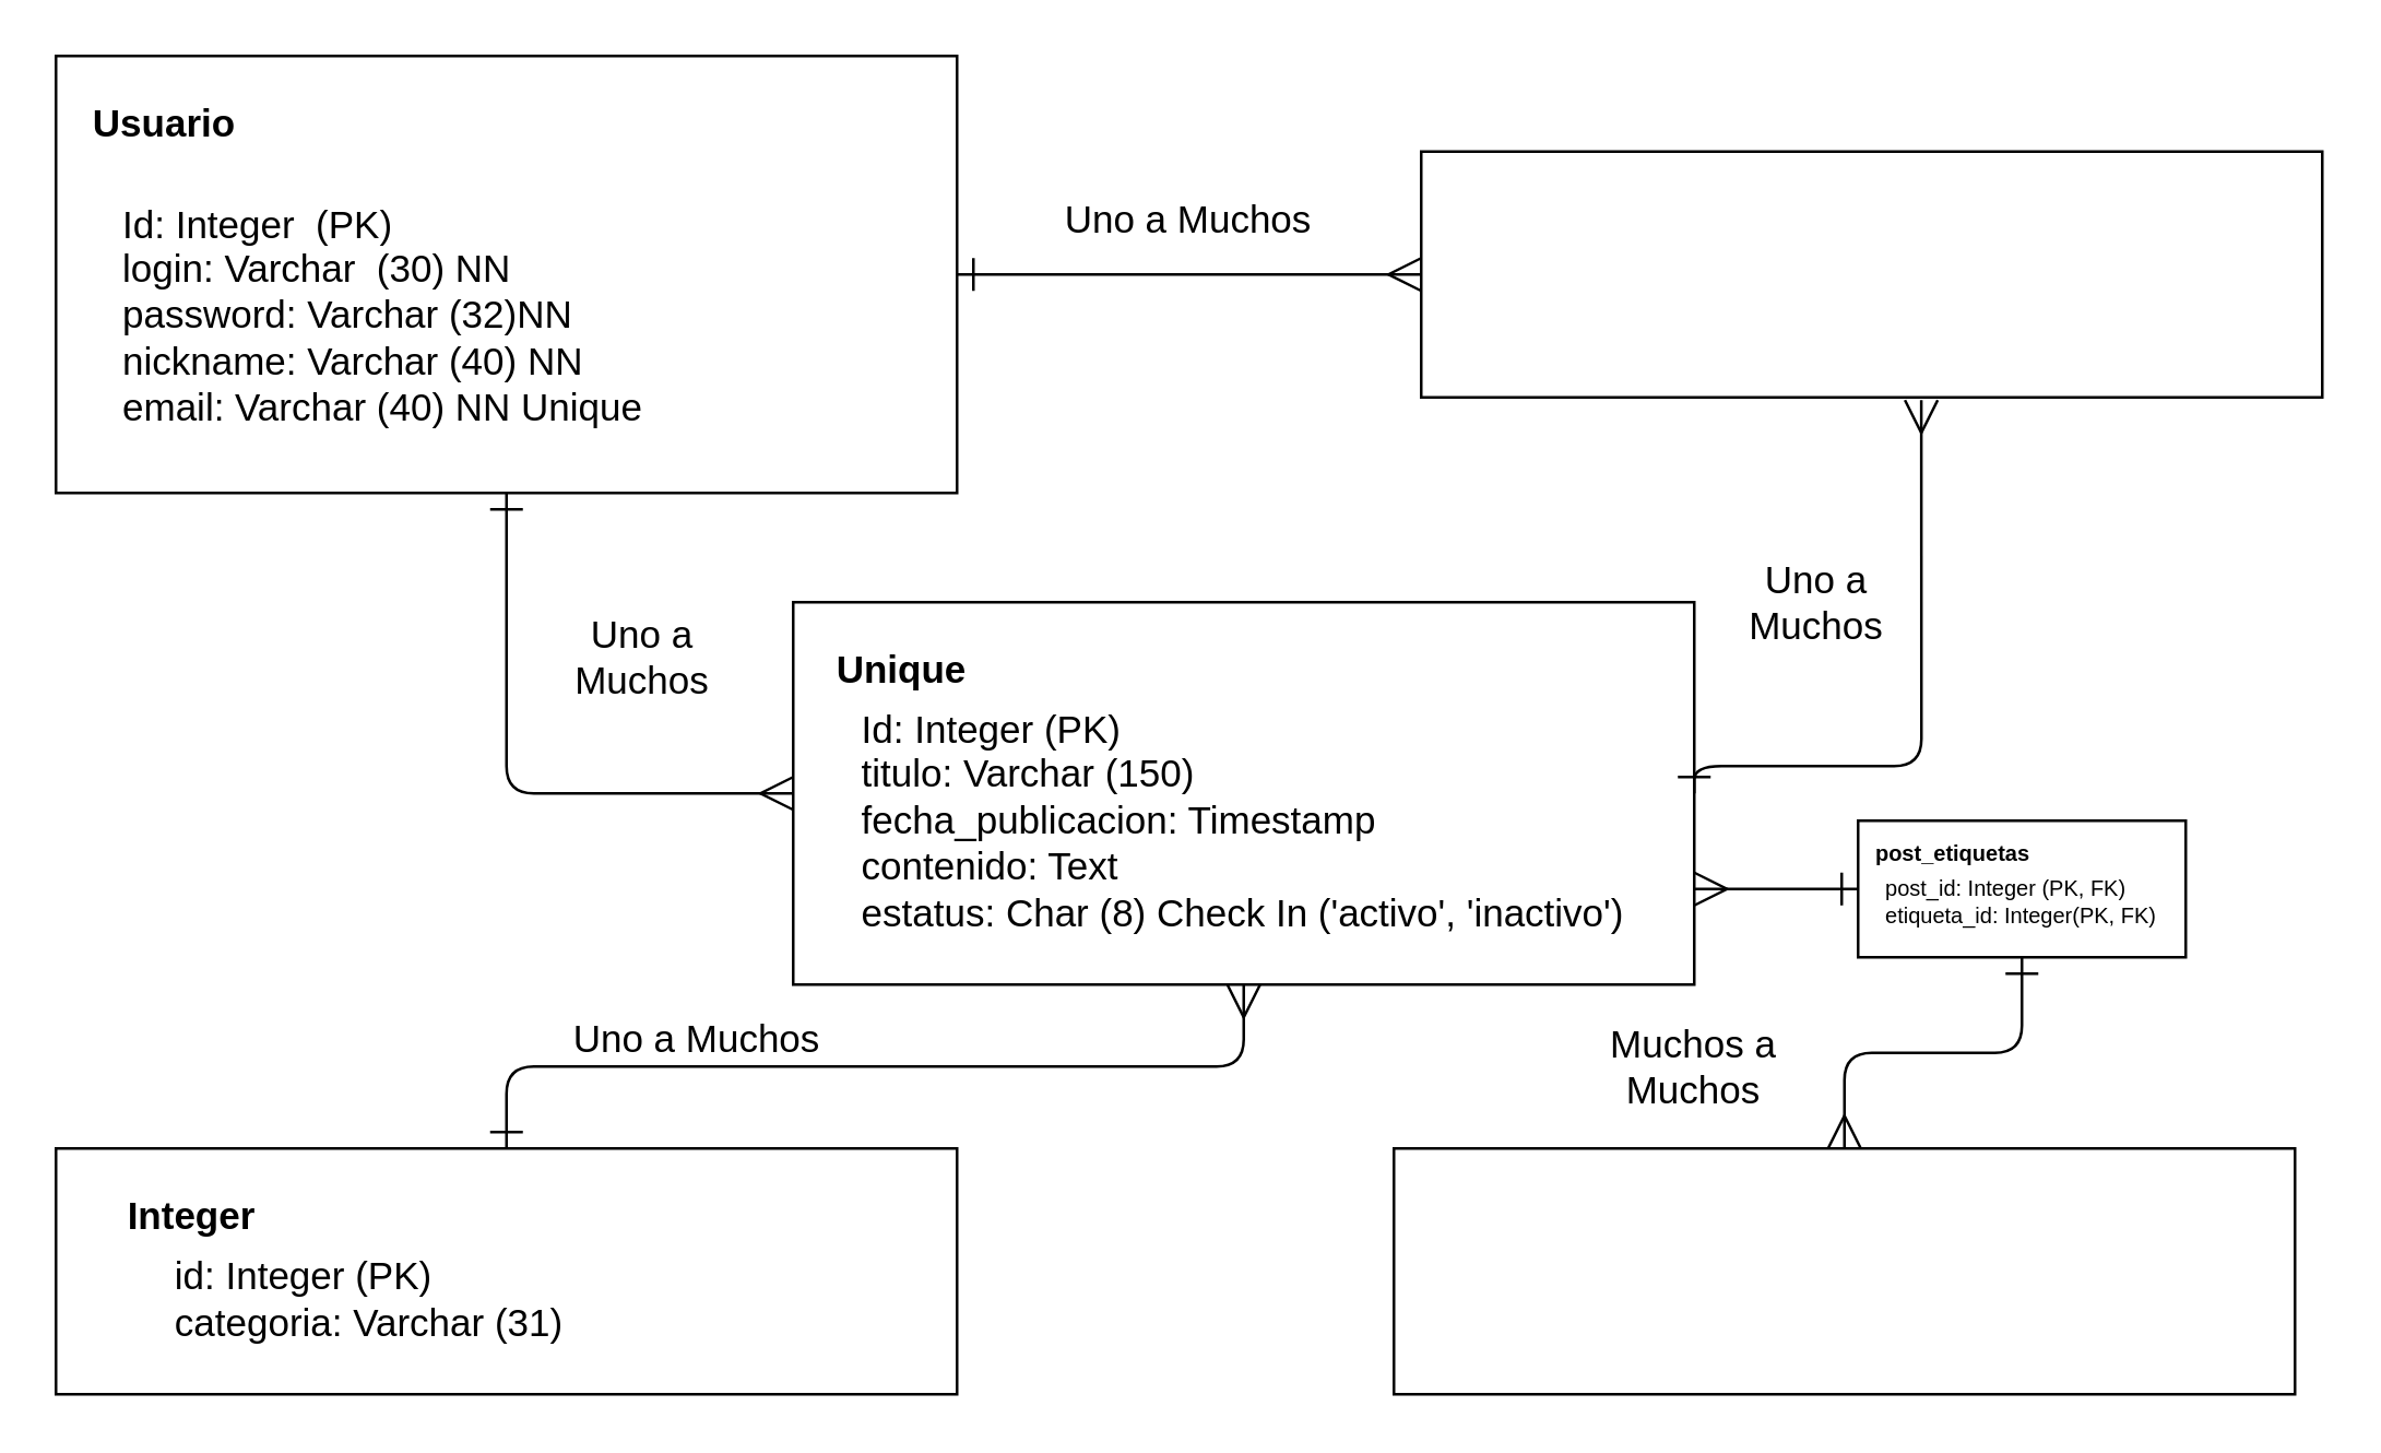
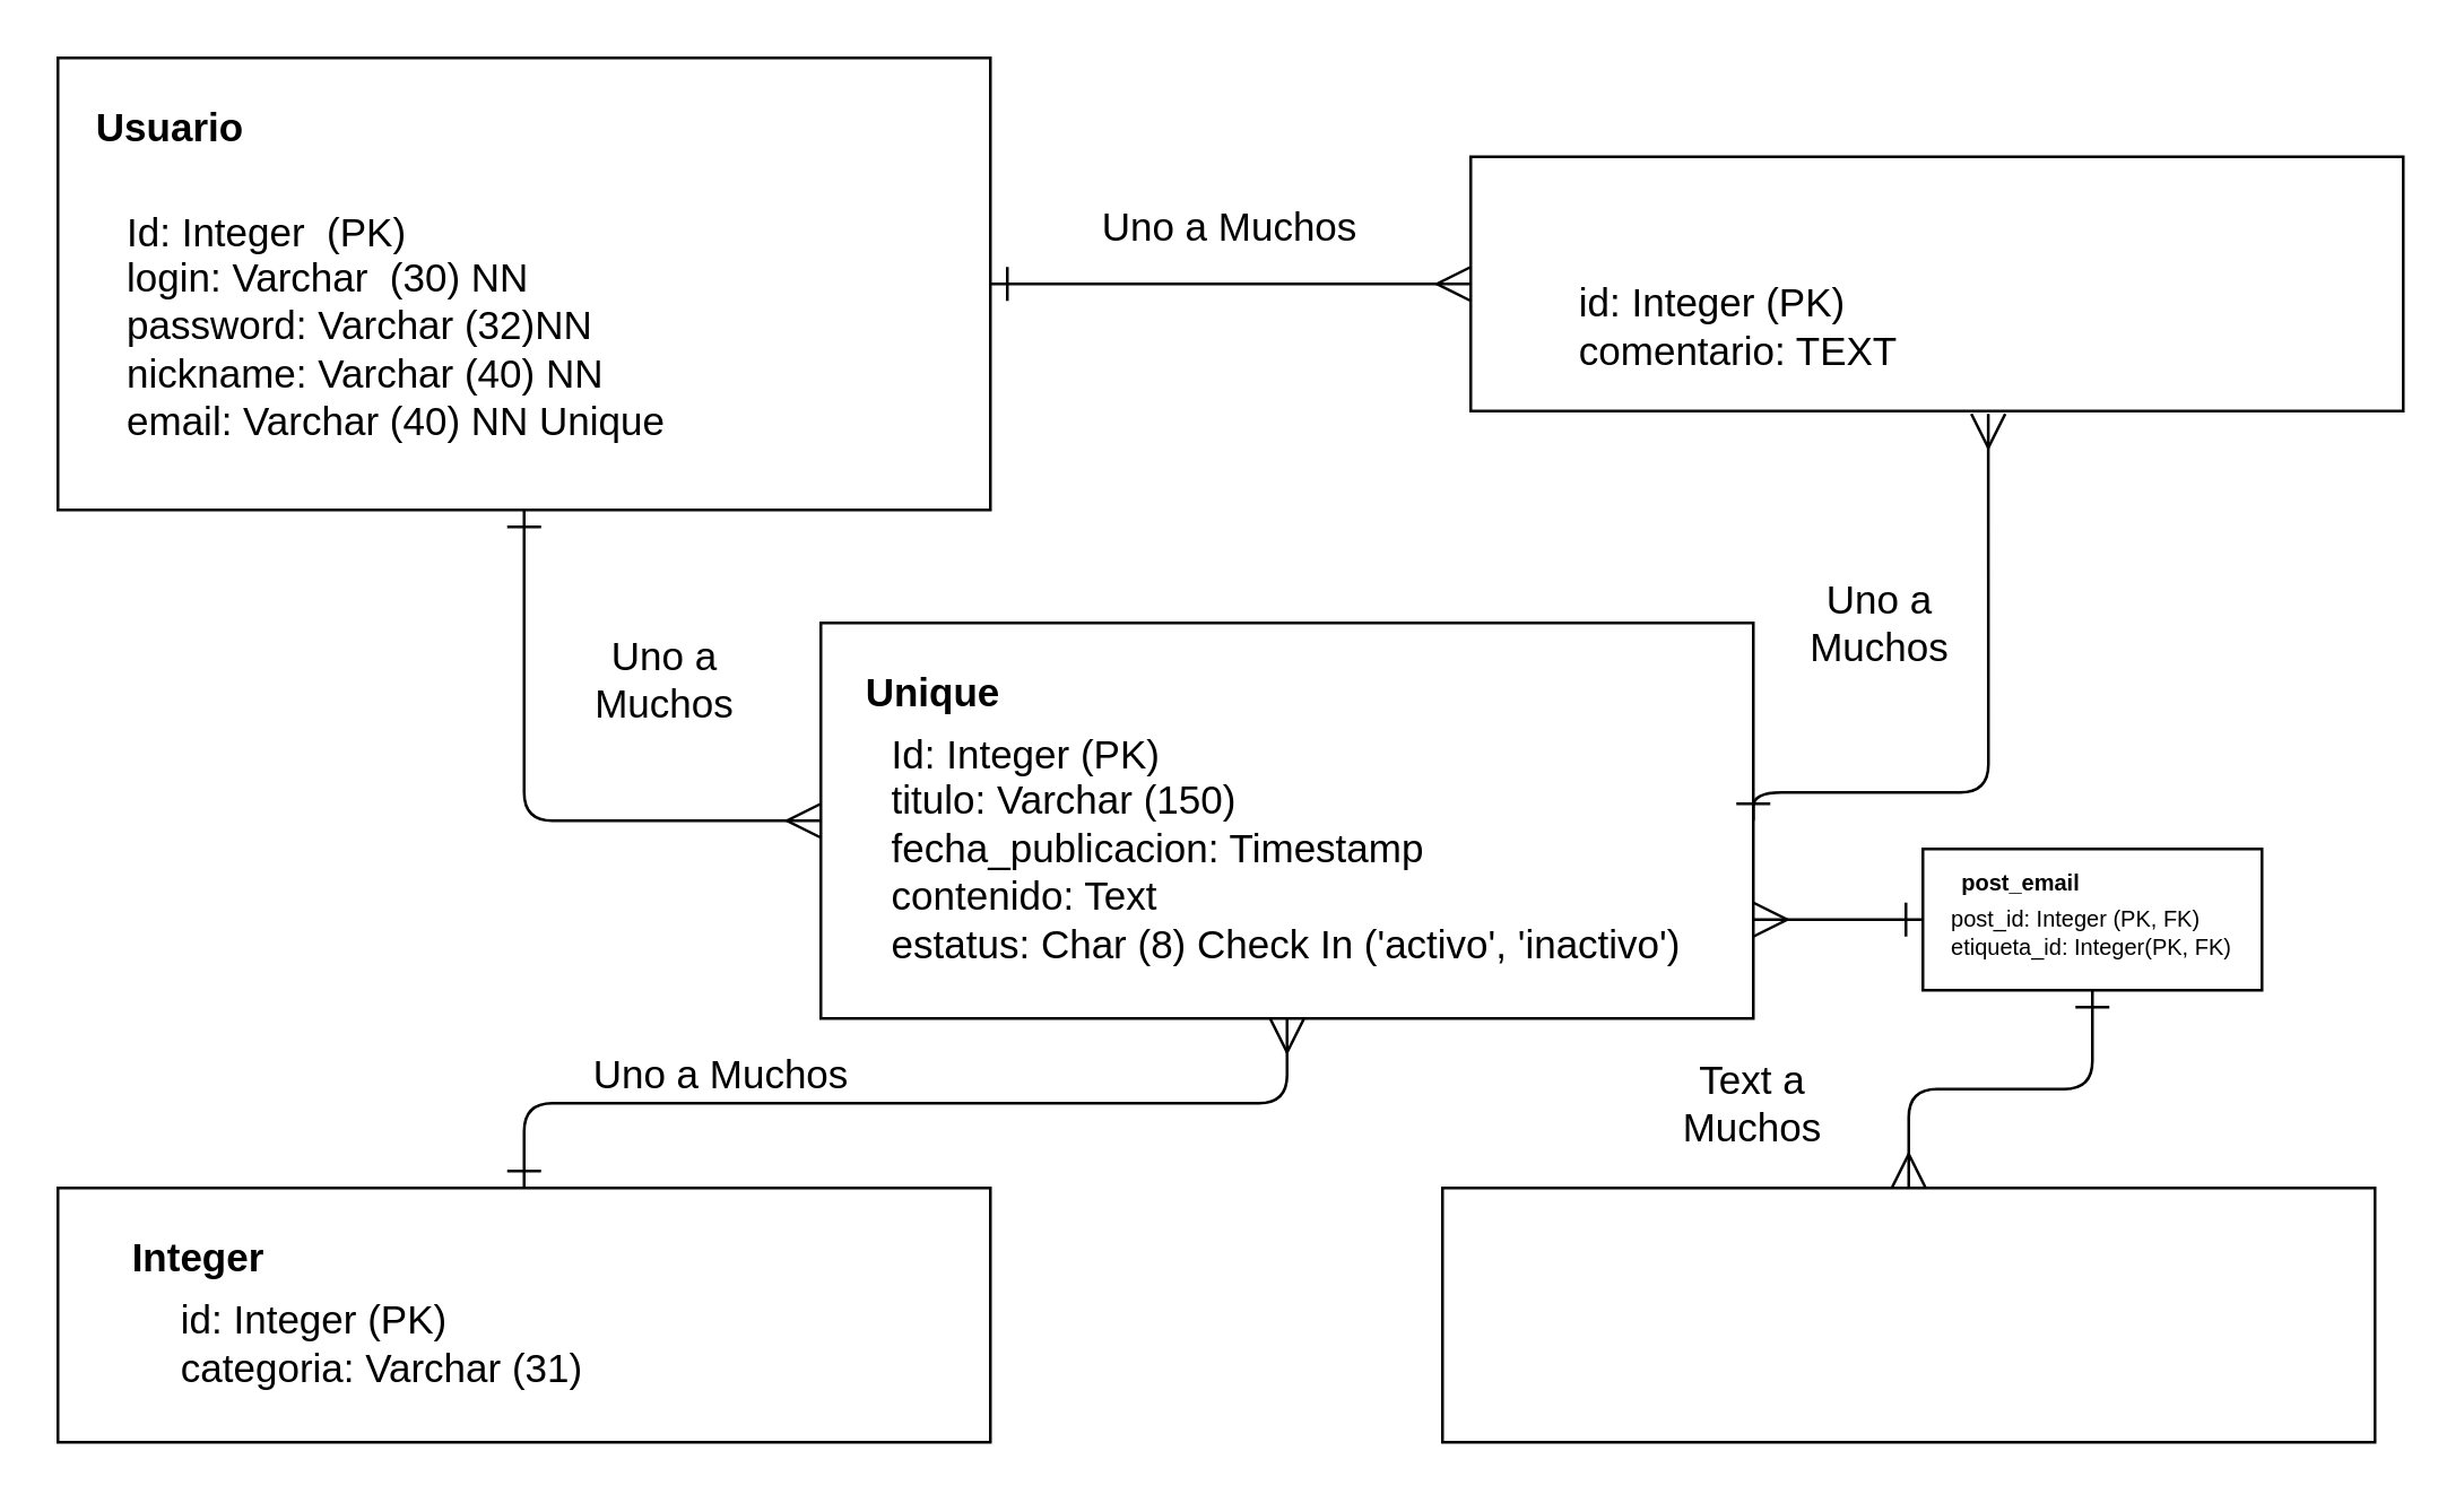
+ <mxCell id="12" value="&lt;div style=&quot;text-align: justify;&quot;&gt;&lt;span style=&quot;background-color: initial;&quot;&gt;id: Integer (PK)&amp;nbsp;&lt;/span&gt;&lt;/div&gt;&lt;div style=&quot;text-align: justify;&quot;&gt;&lt;span style=&quot;background-color: initial;&quot;&gt;comentario: TEXT&lt;/span&gt;&lt;/div&gt;" style="text;html=1;strokeColor=none;fillColor=none;align=center;verticalAlign=middle;whiteSpace=wrap;rounded=0;fontSize=14;" vertex="1" parent="10"><mxGeometry x="20" y="40" width="150" height="40" as="geometry" /></mxCell>
- <mxCell id="30" value="&lt;span style=&quot;font-size: 8px;&quot;&gt;&lt;b&gt;post_etiquetas&lt;/b&gt;&lt;/span&gt;" style="text;html=1;strokeColor=none;fillColor=none;align=center;verticalAlign=middle;whiteSpace=wrap;rounded=0;fontSize=14;" vertex="1" parent="28"><mxGeometry x="5" y="5" width="60" height="10" as="geometry" /></mxCell>
+ <mxCell id="30" value="&lt;span style=&quot;font-size: 8px;&quot;&gt;&lt;b&gt;post_email&lt;/b&gt;&lt;/span&gt;" style="text;html=1;strokeColor=none;fillColor=none;align=center;verticalAlign=middle;whiteSpace=wrap;rounded=0;fontSize=14;" vertex="1" parent="28"><mxGeometry x="5" y="5" width="60" height="10" as="geometry" /></mxCell>
- <mxCell id="27" value="Muchos a Muchos" style="text;html=1;strokeColor=none;fillColor=none;align=center;verticalAlign=middle;whiteSpace=wrap;rounded=0;fontSize=14;" vertex="1" parent="1"><mxGeometry x="580" y="370" width="80" height="40" as="geometry" /></mxCell>
+ <mxCell id="27" value="Text a Muchos" style="text;html=1;strokeColor=none;fillColor=none;align=center;verticalAlign=middle;whiteSpace=wrap;rounded=0;fontSize=14;" vertex="1" parent="1"><mxGeometry x="580" y="370" width="80" height="40" as="geometry" /></mxCell>
